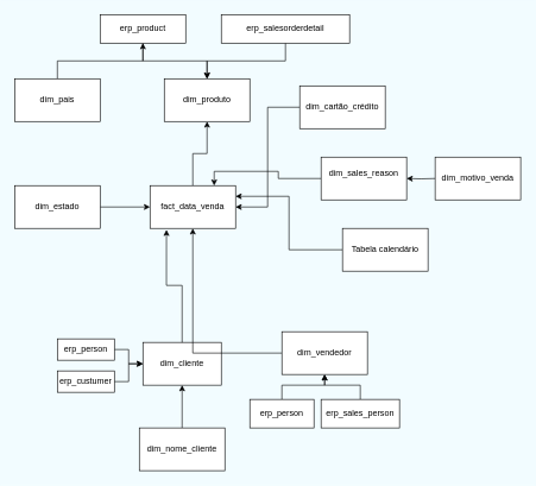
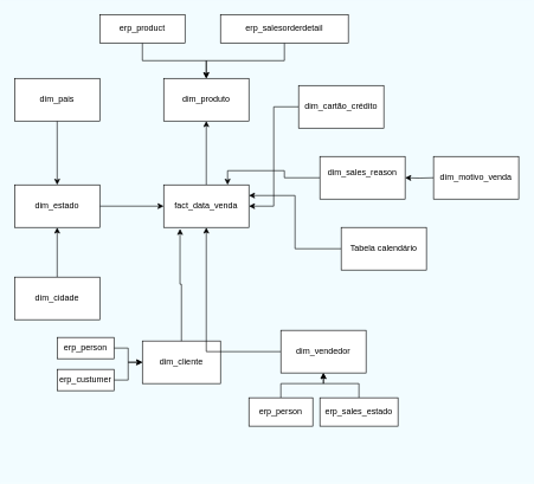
- <mxCell id="18" value="" style="edgeStyle=orthogonalEdgeStyle;rounded=0;orthogonalLoop=1;jettySize=auto;html=1;" edge="1" parent="1" source="19" target="26"><mxGeometry relative="1" as="geometry" /></mxCell>
+ <mxCell id="18" value="" style="edgeStyle=orthogonalEdgeStyle;rounded=0;orthogonalLoop=1;jettySize=auto;html=1;" edge="1" parent="1" source="19" target="3"><mxGeometry relative="1" as="geometry" /></mxCell>
- <mxCell id="10" value="fact_data_venda" style="rounded=0;whiteSpace=wrap;html=1;" vertex="1" parent="1"><mxGeometry x="210" y="260" width="120" height="60" as="geometry" /></mxCell>
+ <mxCell id="10" value="fact_data_venda" style="rounded=0;whiteSpace=wrap;html=1;" vertex="1" parent="1"><mxGeometry x="230" y="260" width="120" height="60" as="geometry" /></mxCell>
+ <mxCell id="4" value="" style="edgeStyle=orthogonalEdgeStyle;rounded=0;orthogonalLoop=1;jettySize=auto;html=1;" edge="1" parent="1" source="5" target="3"><mxGeometry relative="1" as="geometry" /></mxCell>
+ <mxCell id="5" value="dim_cidade" style="rounded=0;whiteSpace=wrap;html=1;" vertex="1" parent="1"><mxGeometry x="20" y="390" width="120" height="60" as="geometry" /></mxCell>
- <mxCell id="32" value="erp_sales_person" style="rounded=0;whiteSpace=wrap;html=1;" vertex="1" parent="1"><mxGeometry x="450" y="560" width="110" height="40" as="geometry" /></mxCell>
+ <mxCell id="32" value="erp_sales_estado" style="rounded=0;whiteSpace=wrap;html=1;" vertex="1" parent="1"><mxGeometry x="450" y="560" width="110" height="40" as="geometry" /></mxCell>
- <mxCell id="20" value="" style="edgeStyle=orthogonalEdgeStyle;rounded=0;orthogonalLoop=1;jettySize=auto;html=1;" edge="1" parent="1" source="21" target="6"><mxGeometry relative="1" as="geometry" /></mxCell>
- <mxCell id="21" value="dim_nome_cliente" style="rounded=0;whiteSpace=wrap;html=1;" vertex="1" parent="1"><mxGeometry x="195" y="600" width="120" height="60" as="geometry" /></mxCell>
